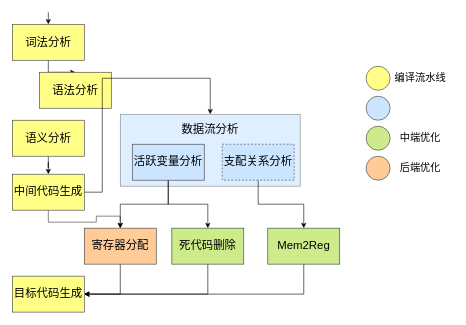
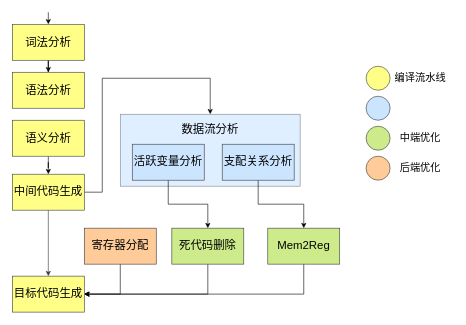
- <mxCell id="5" value="&lt;font style=&quot;font-size: 19px;&quot;&gt;语法分析&lt;/font&gt;" style="rounded=0;whiteSpace=wrap;html=1;fillColor=#ffff88;strokeColor=#36393d;" parent="1" vertex="1"><mxGeometry x="65" y="120" width="120" height="60" as="geometry" /></mxCell>
+ <mxCell id="5" value="&lt;font style=&quot;font-size: 19px;&quot;&gt;语法分析&lt;/font&gt;" style="rounded=0;whiteSpace=wrap;html=1;fillColor=#ffff88;strokeColor=#36393d;" parent="1" vertex="1"><mxGeometry x="20" y="120" width="120" height="60" as="geometry" /></mxCell>
- <mxCell id="16" value="&lt;span style=&quot;font-size: 19px;&quot;&gt;支配关系分析&lt;/span&gt;" style="rounded=0;whiteSpace=wrap;html=1;fillColor=#cce5ff;strokeColor=#36393d;dashed=1;" parent="1" vertex="1"><mxGeometry x="370" y="240" width="120" height="60" as="geometry" /></mxCell>
+ <mxCell id="16" value="&lt;span style=&quot;font-size: 19px;&quot;&gt;支配关系分析&lt;/span&gt;" style="rounded=0;whiteSpace=wrap;html=1;fillColor=#cce5ff;strokeColor=#36393d;" parent="1" vertex="1"><mxGeometry x="370" y="240" width="120" height="60" as="geometry" /></mxCell>
- <mxCell id="12" style="edgeStyle=orthogonalEdgeStyle;rounded=0;orthogonalLoop=1;jettySize=auto;html=1;entryX=0.5;entryY=0;entryDx=0;entryDy=0;" parent="1" source="14" target="20" edge="1"><mxGeometry relative="1" as="geometry" /></mxCell>
- <mxCell id="8" style="edgeStyle=orthogonalEdgeStyle;rounded=0;orthogonalLoop=1;jettySize=auto;html=1;fillColor=#cce5ff;strokeColor=#36393d;" parent="1" source="10" target="20" edge="1"><mxGeometry relative="1" as="geometry" /></mxCell>
+ <mxCell id="8" style="edgeStyle=orthogonalEdgeStyle;rounded=0;orthogonalLoop=1;jettySize=auto;html=1;entryX=0.5;entryY=0;entryDx=0;entryDy=0;fillColor=#cce5ff;strokeColor=#36393d;" parent="1" source="10" target="11" edge="1"><mxGeometry relative="1" as="geometry" /></mxCell>
